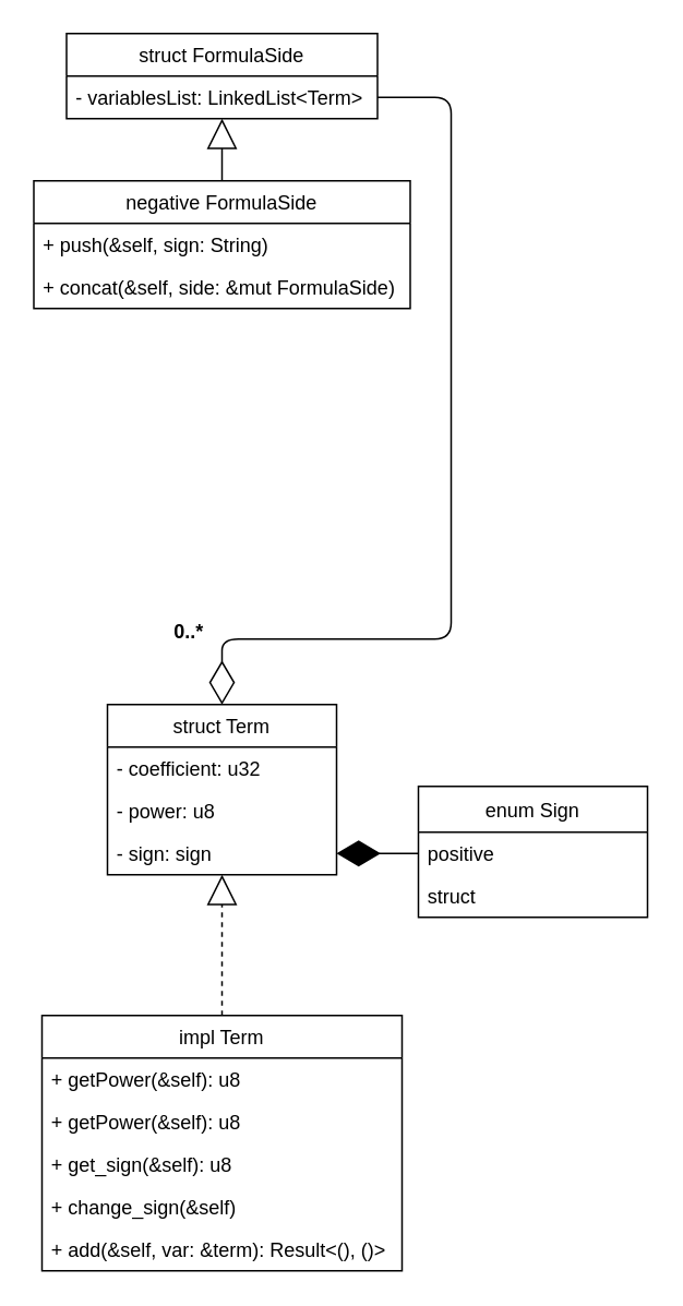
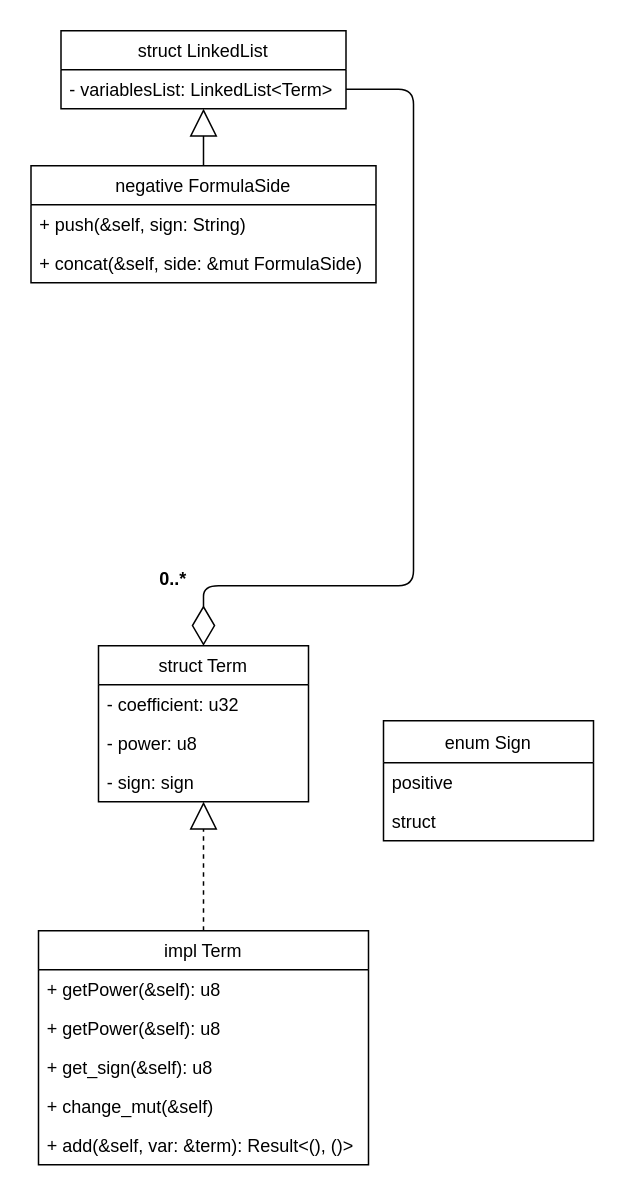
- <mxCell id="2" value="struct FormulaSide" style="swimlane;fontStyle=0;childLayout=stackLayout;horizontal=1;startSize=26;fillColor=none;horizontalStack=0;resizeParent=1;resizeParentMax=0;resizeLast=0;collapsible=1;marginBottom=0;" parent="1" vertex="1"><mxGeometry x="40" y="20" width="190" height="52" as="geometry" /></mxCell>
+ <mxCell id="2" value="struct LinkedList" style="swimlane;fontStyle=0;childLayout=stackLayout;horizontal=1;startSize=26;fillColor=none;horizontalStack=0;resizeParent=1;resizeParentMax=0;resizeLast=0;collapsible=1;marginBottom=0;" parent="1" vertex="1"><mxGeometry x="40" y="20" width="190" height="52" as="geometry" /></mxCell>
- <mxCell id="11" value="" style="endArrow=diamondThin;endFill=1;endSize=24;html=1;exitX=0;exitY=0.5;exitDx=0;exitDy=0;entryX=1;entryY=0.5;entryDx=0;entryDy=0;" parent="1" source="9" target="7" edge="1"><mxGeometry width="160" relative="1" as="geometry"><mxPoint x="85" y="660" as="sourcePoint" /><mxPoint x="245" y="660" as="targetPoint" /></mxGeometry></mxCell>
- <mxCell id="16" value="+ change_sign(&amp;self)" style="text;strokeColor=none;fillColor=none;align=left;verticalAlign=top;spacingLeft=4;spacingRight=4;overflow=hidden;rotatable=0;points=[[0,0.5],[1,0.5]];portConstraint=eastwest;" vertex="1" parent="12"><mxGeometry y="104" width="220" height="26" as="geometry" /></mxCell>
+ <mxCell id="16" value="+ change_mut(&amp;self)" style="text;strokeColor=none;fillColor=none;align=left;verticalAlign=top;spacingLeft=4;spacingRight=4;overflow=hidden;rotatable=0;points=[[0,0.5],[1,0.5]];portConstraint=eastwest;" vertex="1" parent="12"><mxGeometry y="104" width="220" height="26" as="geometry" /></mxCell>
